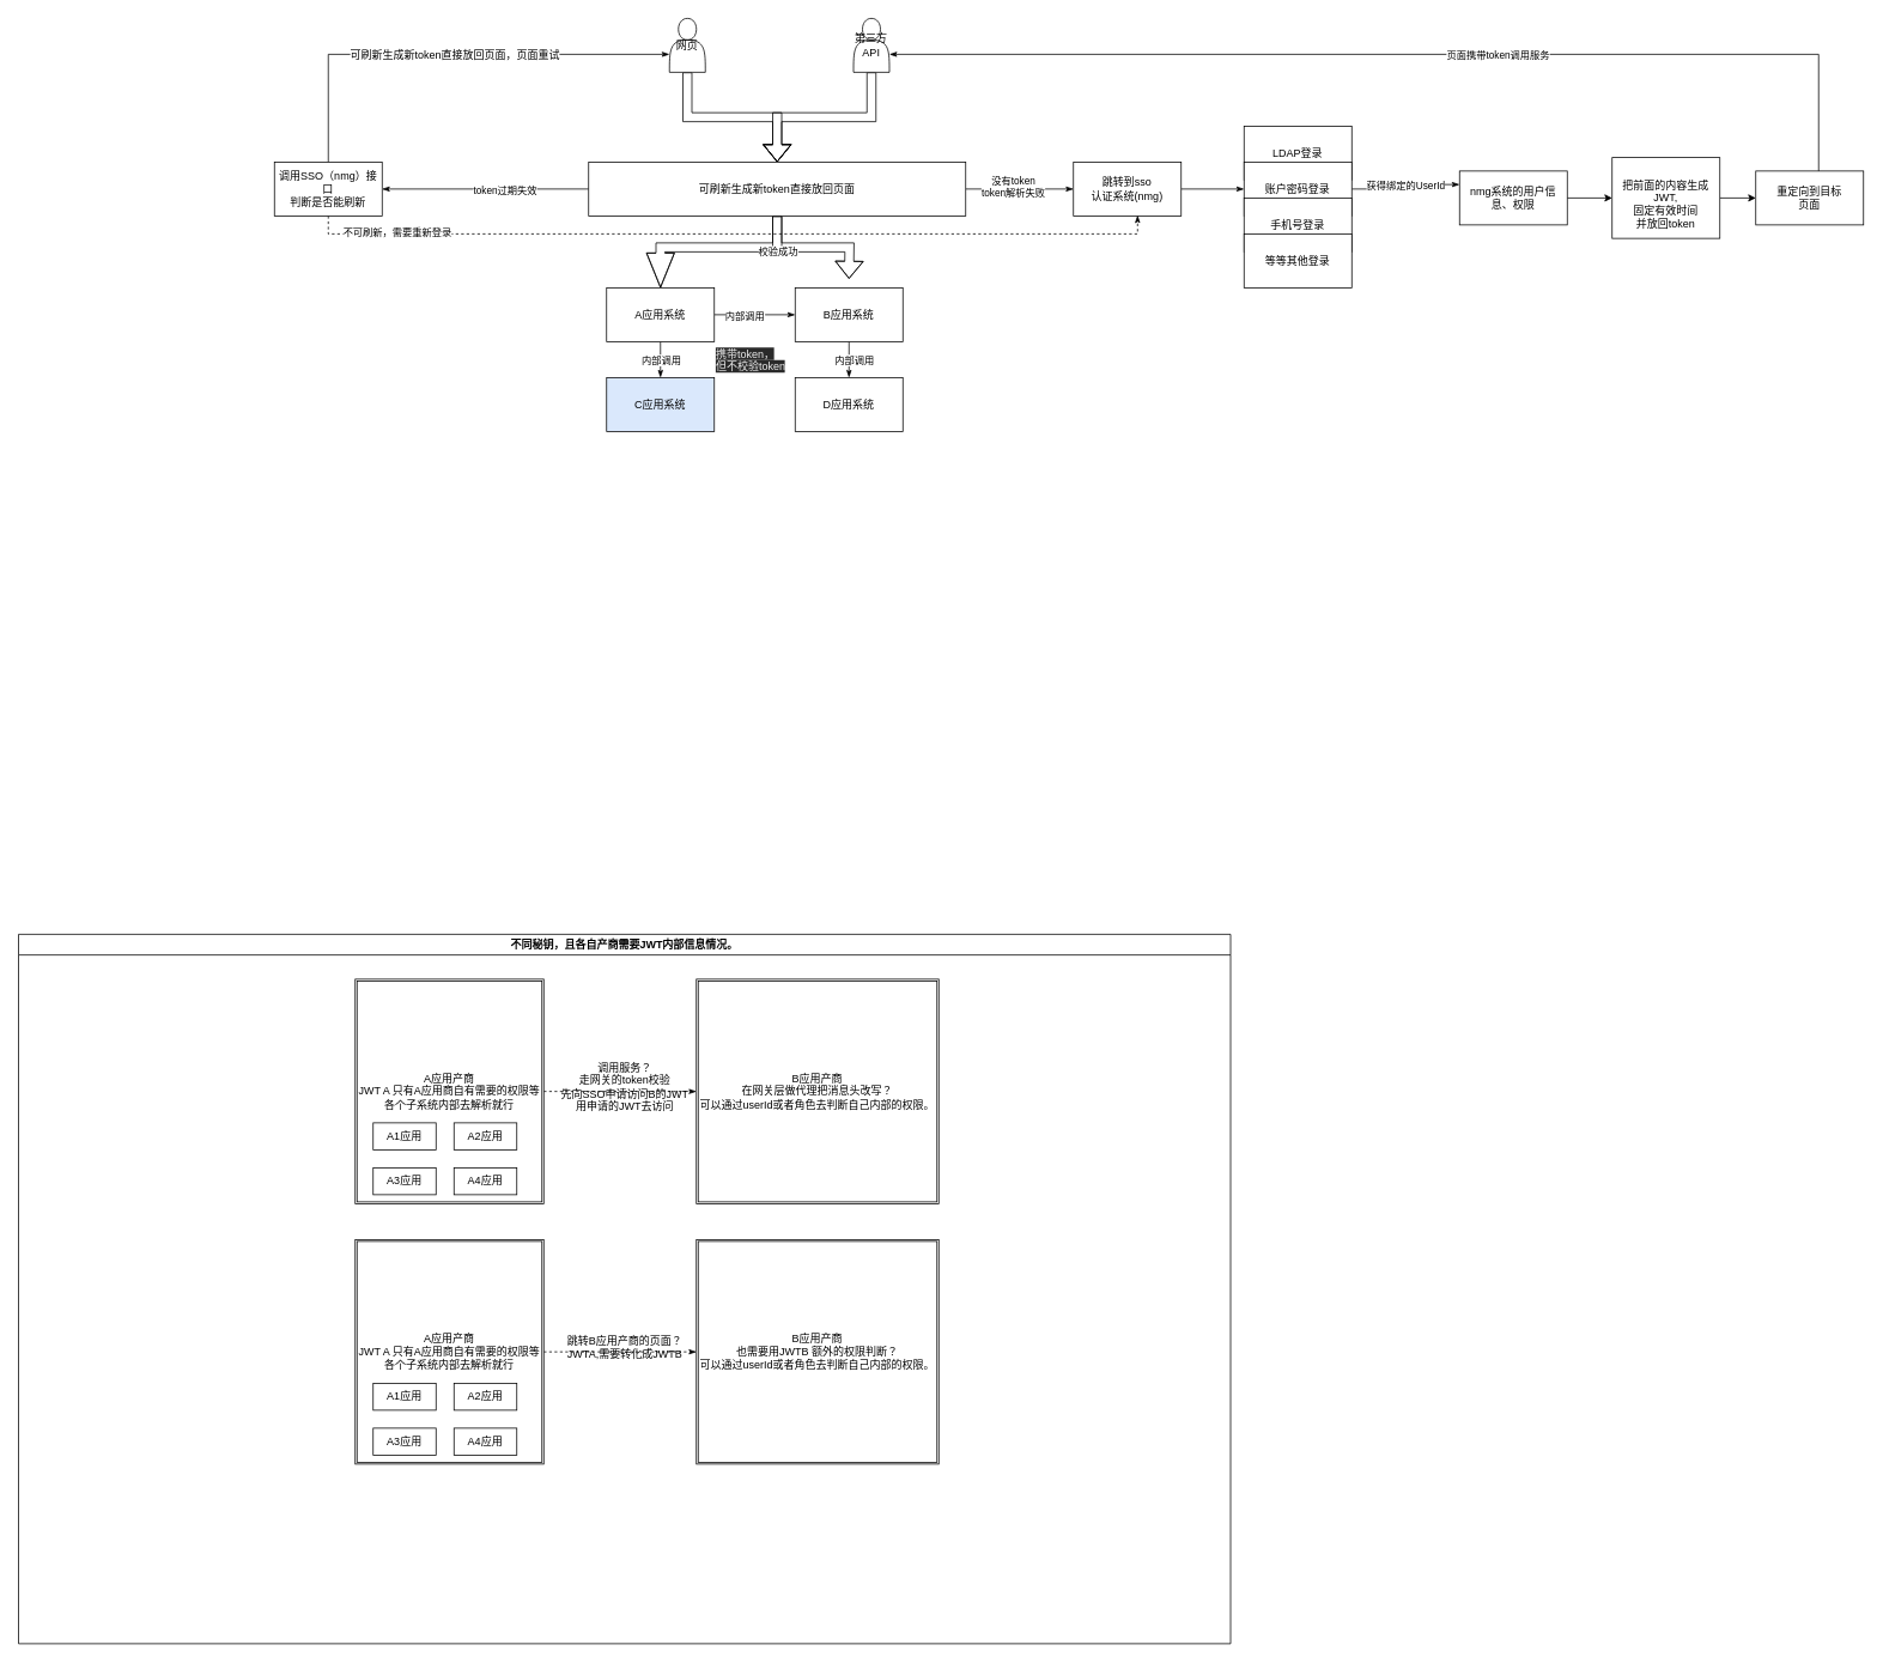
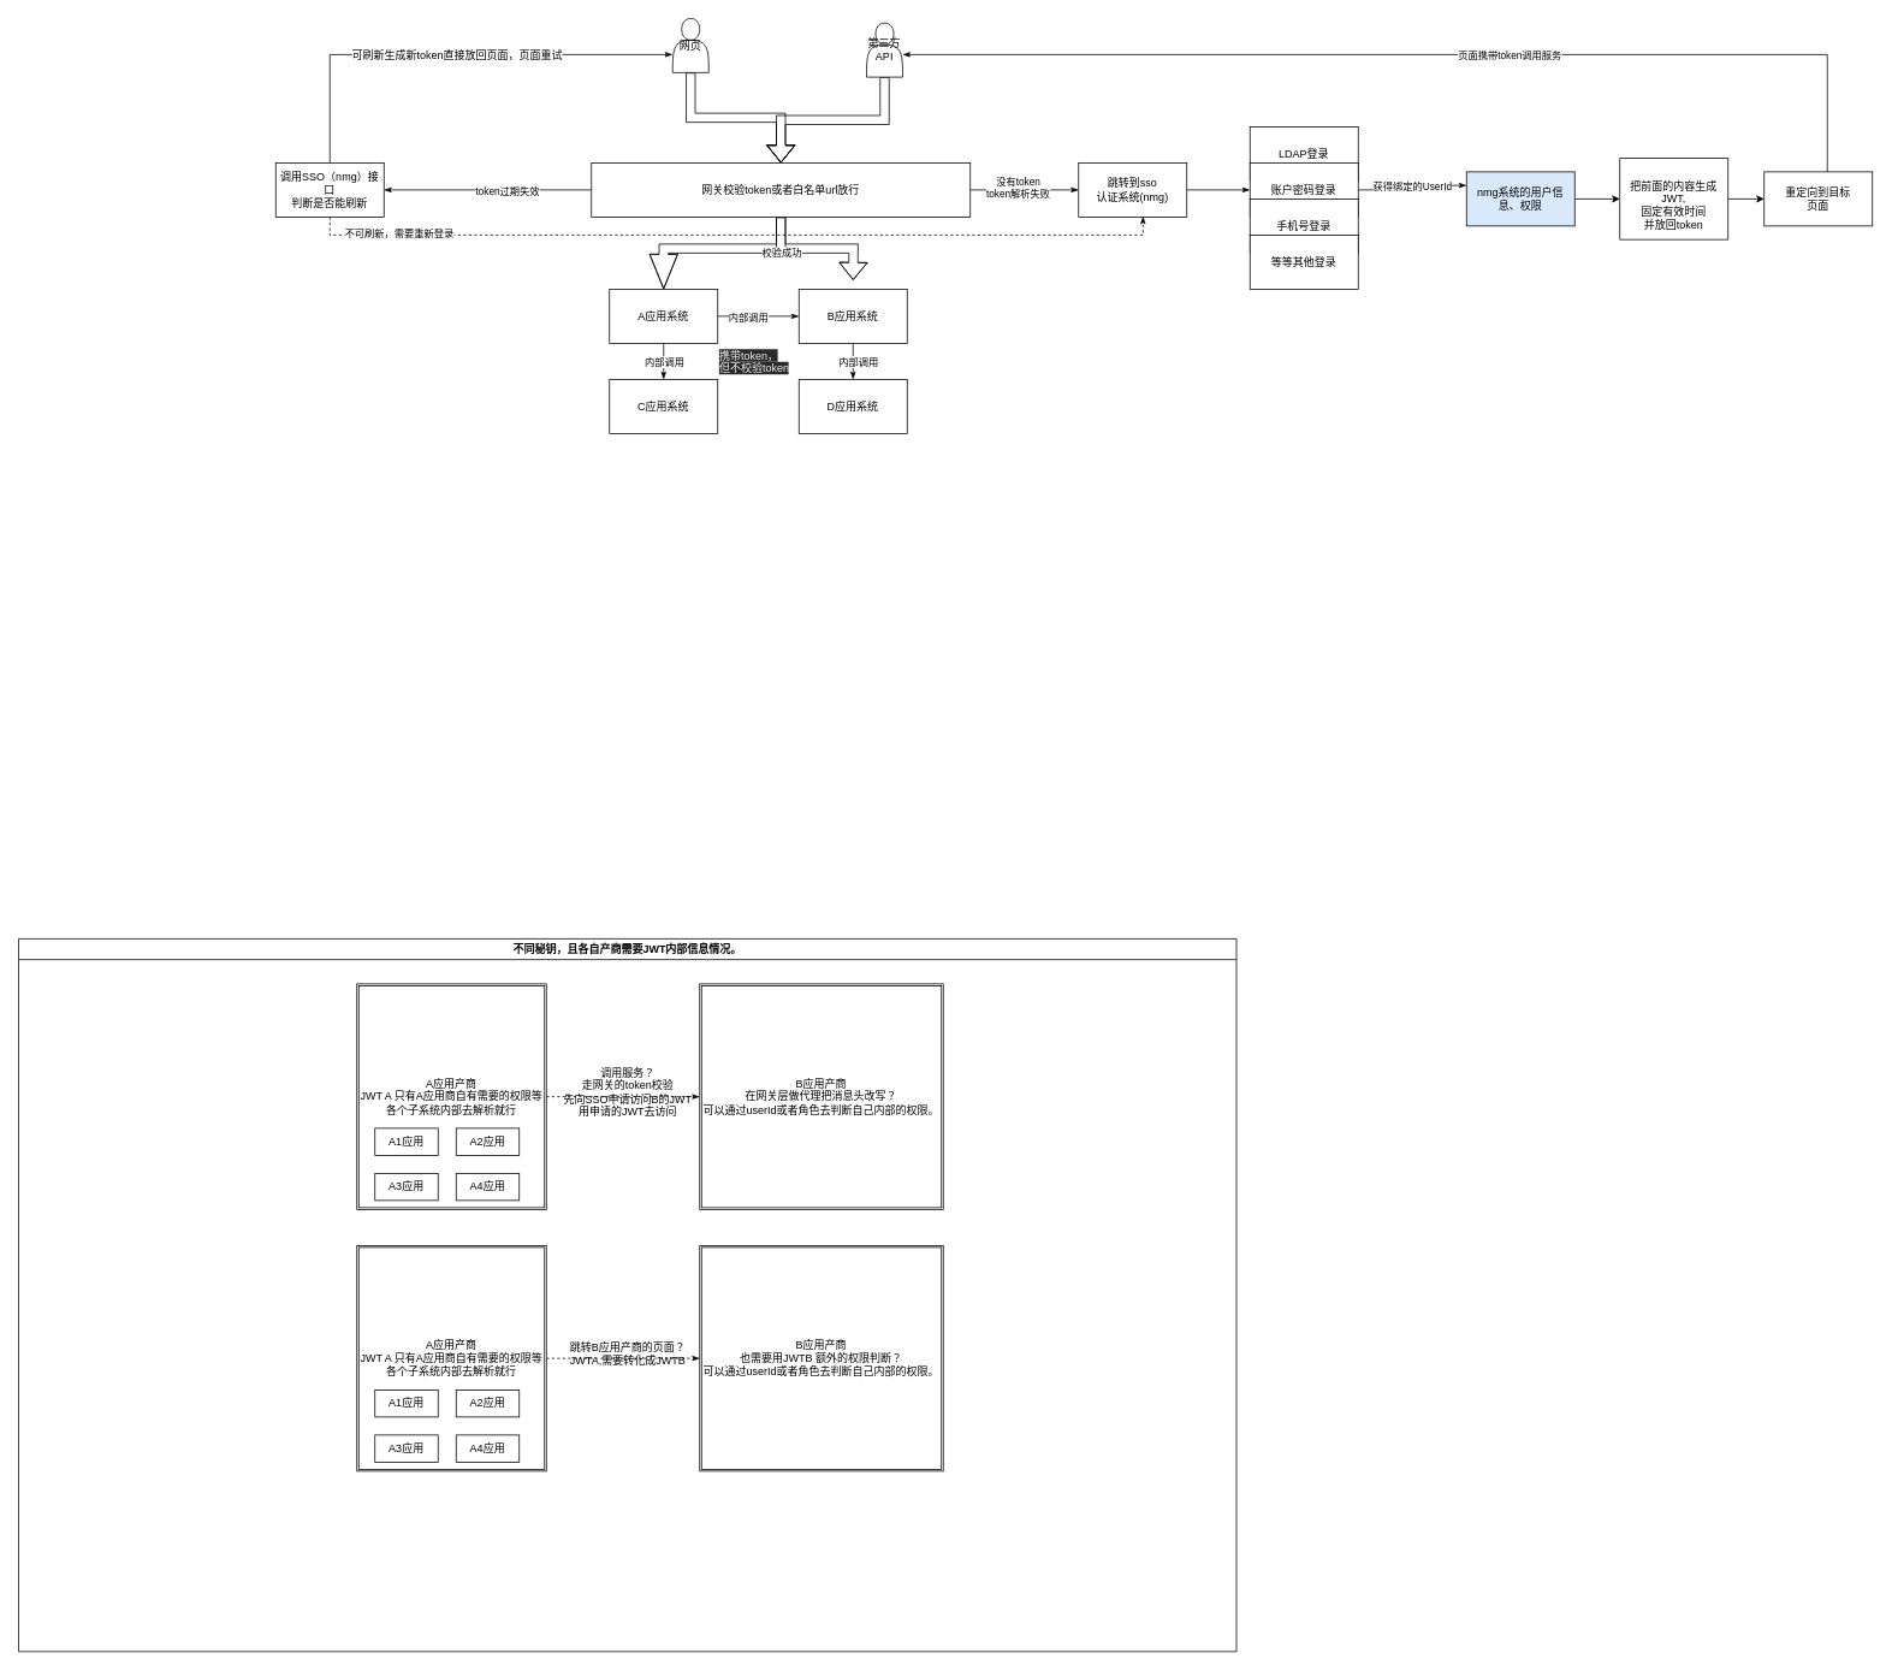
- <mxCell id="5" value="第三方API" style="shape=actor;whiteSpace=wrap;html=1;" parent="1" vertex="1"><mxGeometry x="950" y="20" width="40" height="60" as="geometry" /></mxCell>
+ <mxCell id="5" value="第三方API" style="shape=actor;whiteSpace=wrap;html=1;" parent="1" vertex="1"><mxGeometry x="960" y="25" width="40" height="60" as="geometry" /></mxCell>
- <mxCell id="13" value="可刷新生成新token直接放回页面&lt;br&gt;" style="rounded=0;whiteSpace=wrap;html=1;" parent="1" vertex="1"><mxGeometry x="655" y="180" width="420" height="60" as="geometry" /></mxCell>
+ <mxCell id="13" value="网关校验token或者白名单url放行&lt;br&gt;" style="rounded=0;whiteSpace=wrap;html=1;" parent="1" vertex="1"><mxGeometry x="655" y="180" width="420" height="60" as="geometry" /></mxCell>
- <mxCell id="57" value="nmg系统的用户信息、权限" style="whiteSpace=wrap;html=1;rounded=0;" vertex="1" parent="1"><mxGeometry x="1625" y="190" width="120" height="60" as="geometry" /></mxCell>
+ <mxCell id="57" value="nmg系统的用户信息、权限" style="whiteSpace=wrap;html=1;rounded=0;fillColor=#dae8fc;" vertex="1" parent="1"><mxGeometry x="1625" y="190" width="120" height="60" as="geometry" /></mxCell>
- <mxCell id="20" value="C应用系统" style="whiteSpace=wrap;html=1;rounded=0;fillColor=#dae8fc;" parent="1" vertex="1"><mxGeometry x="675" y="420" width="120" height="60" as="geometry" /></mxCell>
+ <mxCell id="20" value="C应用系统" style="whiteSpace=wrap;html=1;rounded=0;" parent="1" vertex="1"><mxGeometry x="675" y="420" width="120" height="60" as="geometry" /></mxCell>
